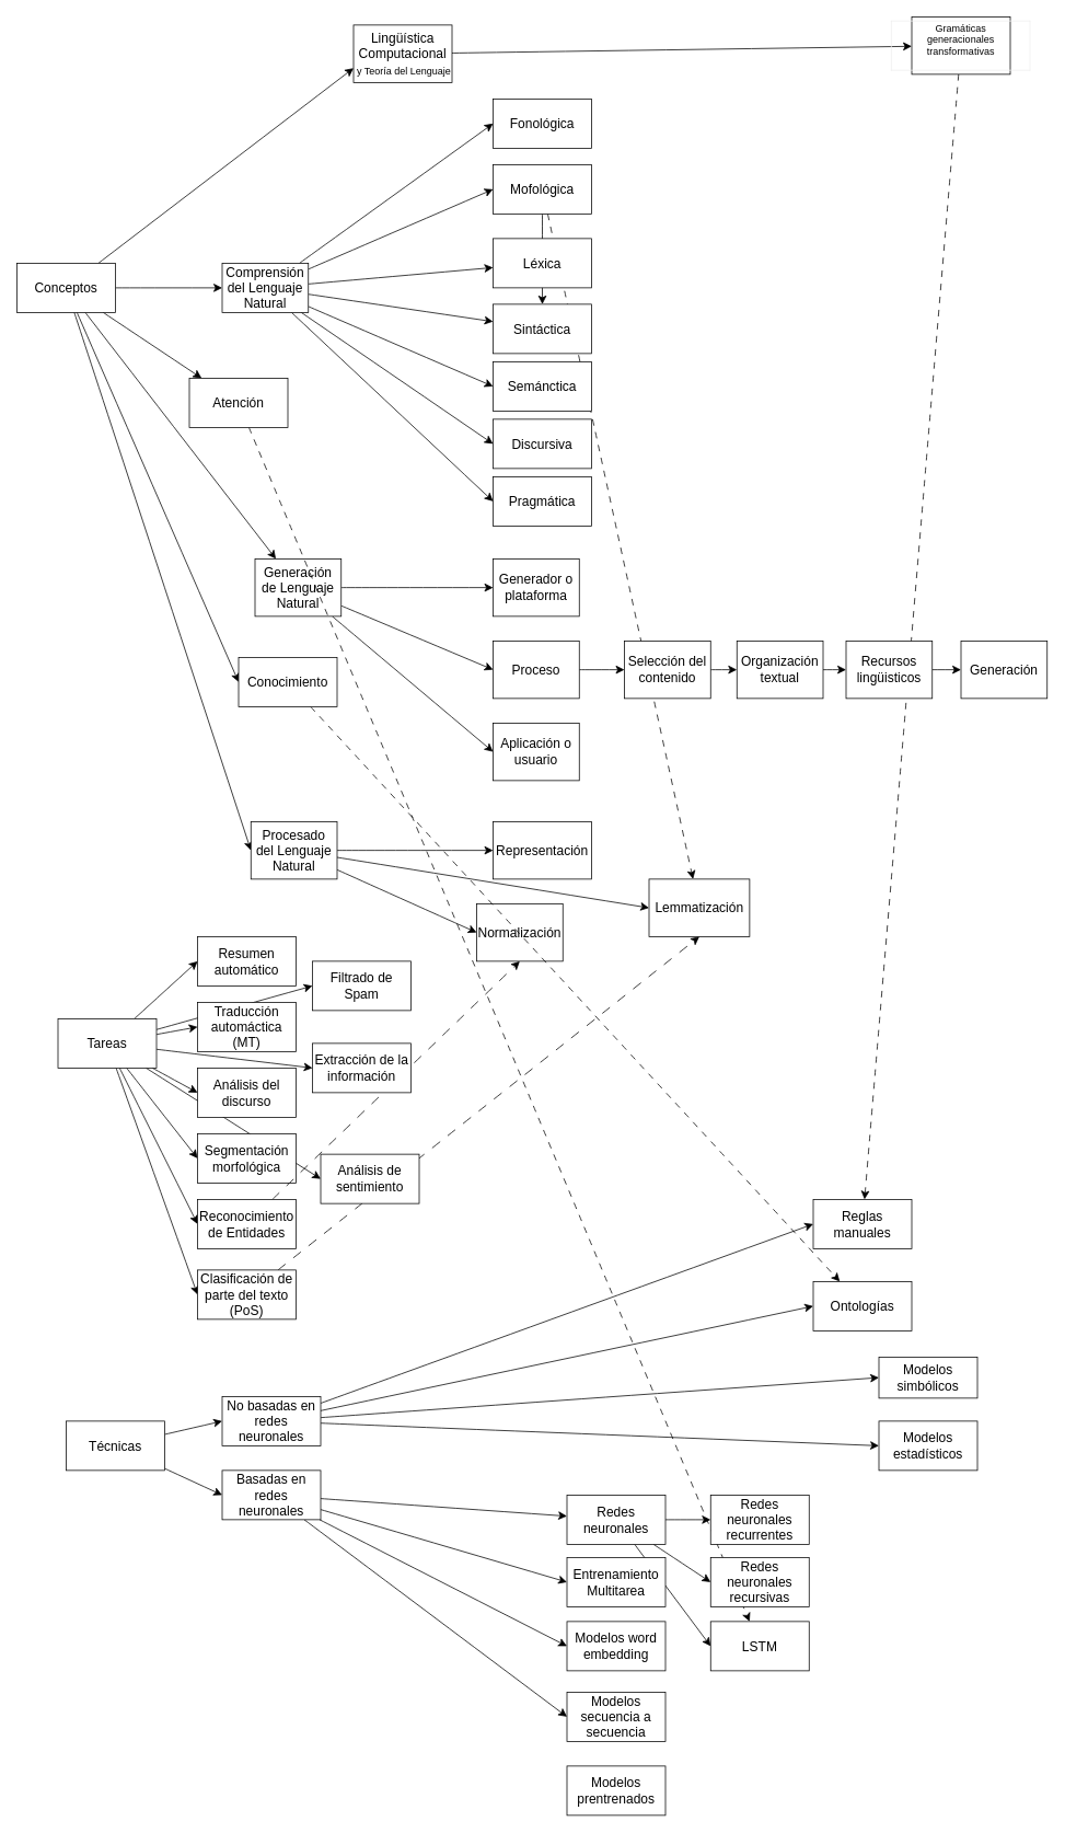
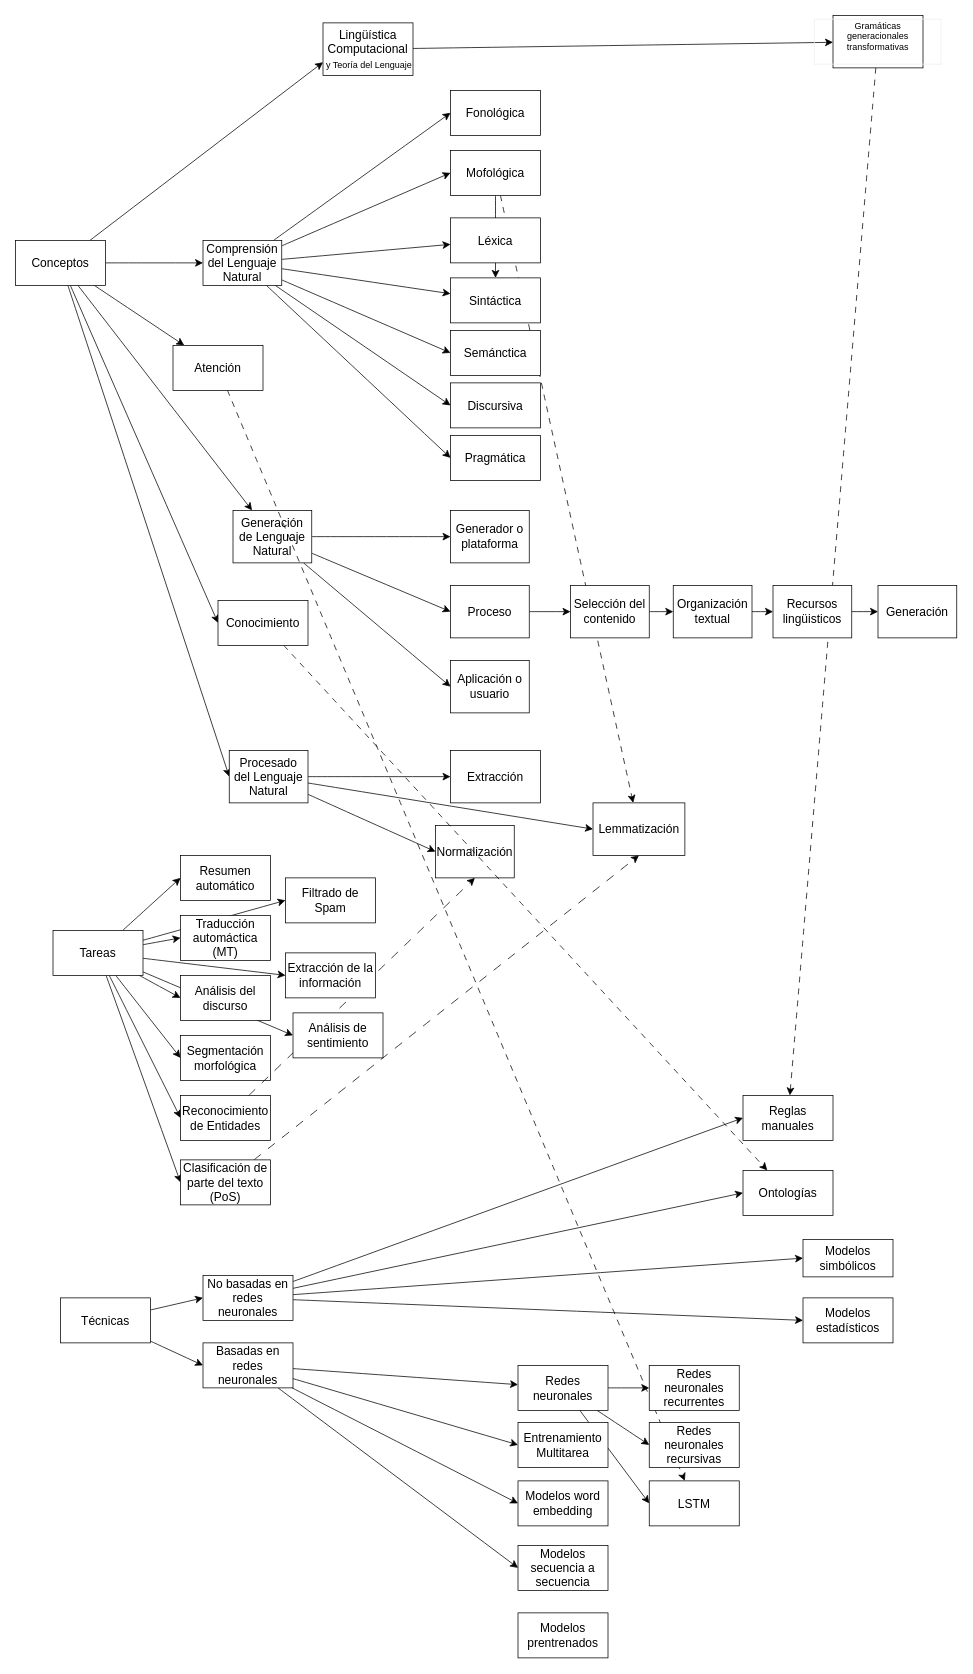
- <mxCell id="49" value="Representación&lt;br&gt;" style="rounded=0;whiteSpace=wrap;html=1;fontSize=16;" vertex="1" parent="1"><mxGeometry x="600" y="1000" width="120" height="70" as="geometry" /></mxCell>
+ <mxCell id="49" value="Extracción&lt;br&gt;" style="rounded=0;whiteSpace=wrap;html=1;fontSize=16;" vertex="1" parent="1"><mxGeometry x="600" y="1000" width="120" height="70" as="geometry" /></mxCell>
- <mxCell id="99" value="Análisis de sentimiento" style="rounded=0;whiteSpace=wrap;html=1;fontSize=16;" vertex="1" parent="1"><mxGeometry x="390" y="1405" width="120" height="60" as="geometry" /></mxCell>
+ <mxCell id="99" value="Análisis de sentimiento" style="rounded=0;whiteSpace=wrap;html=1;fontSize=16;" vertex="1" parent="1"><mxGeometry x="390" y="1350" width="120" height="60" as="geometry" /></mxCell>
